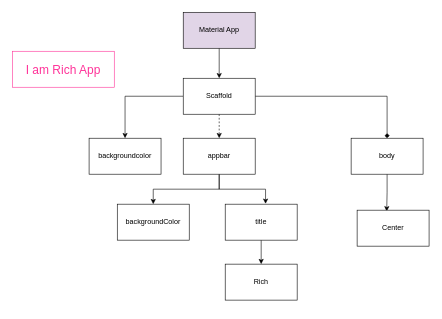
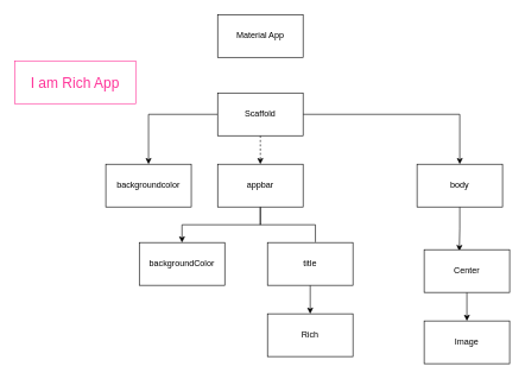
- <mxCell id="7" value="Material App" style="rounded=0;whiteSpace=wrap;html=1;fillColor=#e1d5e7;" vertex="1" parent="1"><mxGeometry x="305" y="20" width="120" height="60" as="geometry" /></mxCell>
+ <mxCell id="7" value="Material App" style="rounded=0;whiteSpace=wrap;html=1;" vertex="1" parent="1"><mxGeometry x="305" y="20" width="120" height="60" as="geometry" /></mxCell>
- <mxCell id="6" style="edgeStyle=orthogonalEdgeStyle;rounded=0;orthogonalLoop=1;jettySize=auto;html=1;exitX=0.5;exitY=1;exitDx=0;exitDy=0;entryX=0.5;entryY=0;entryDx=0;entryDy=0;" edge="1" parent="1" source="7" target="5"><mxGeometry relative="1" as="geometry" /></mxCell>
- <mxCell id="4" style="edgeStyle=orthogonalEdgeStyle;rounded=0;orthogonalLoop=1;jettySize=auto;html=1;exitX=1;exitY=0.5;exitDx=0;exitDy=0;entryX=0.5;entryY=0;entryDx=0;entryDy=0;endArrow=diamond;" edge="1" parent="1" source="5" target="13"><mxGeometry relative="1" as="geometry" /></mxCell>
+ <mxCell id="4" style="edgeStyle=orthogonalEdgeStyle;rounded=0;orthogonalLoop=1;jettySize=auto;html=1;exitX=1;exitY=0.5;exitDx=0;exitDy=0;entryX=0.5;entryY=0;entryDx=0;entryDy=0;" edge="1" parent="1" source="5" target="13"><mxGeometry relative="1" as="geometry" /></mxCell>
- <mxCell id="10" style="edgeStyle=orthogonalEdgeStyle;rounded=0;orthogonalLoop=1;jettySize=auto;html=1;entryX=0.561;entryY=-0.011;entryDx=0;entryDy=0;entryPerimeter=0;" edge="1" parent="1" source="11" target="16"><mxGeometry relative="1" as="geometry" /></mxCell>
+ <mxCell id="10" style="edgeStyle=orthogonalEdgeStyle;rounded=0;orthogonalLoop=1;jettySize=auto;html=1;entryX=0.561;entryY=-0.011;entryDx=0;entryDy=0;entryPerimeter=0;endArrow=none;" edge="1" parent="1" source="11" target="16"><mxGeometry relative="1" as="geometry" /></mxCell>
+ <mxCell id="19" style="edgeStyle=orthogonalEdgeStyle;rounded=0;orthogonalLoop=1;jettySize=auto;html=1;exitX=0.5;exitY=1;exitDx=0;exitDy=0;entryX=0.5;entryY=0;entryDx=0;entryDy=0;" edge="1" parent="1" source="20" target="18"><mxGeometry relative="1" as="geometry" /></mxCell>
+ <mxCell id="18" value="Image" style="rounded=0;whiteSpace=wrap;html=1;" vertex="1" parent="1"><mxGeometry x="595" y="450" width="120" height="60" as="geometry" /></mxCell>
